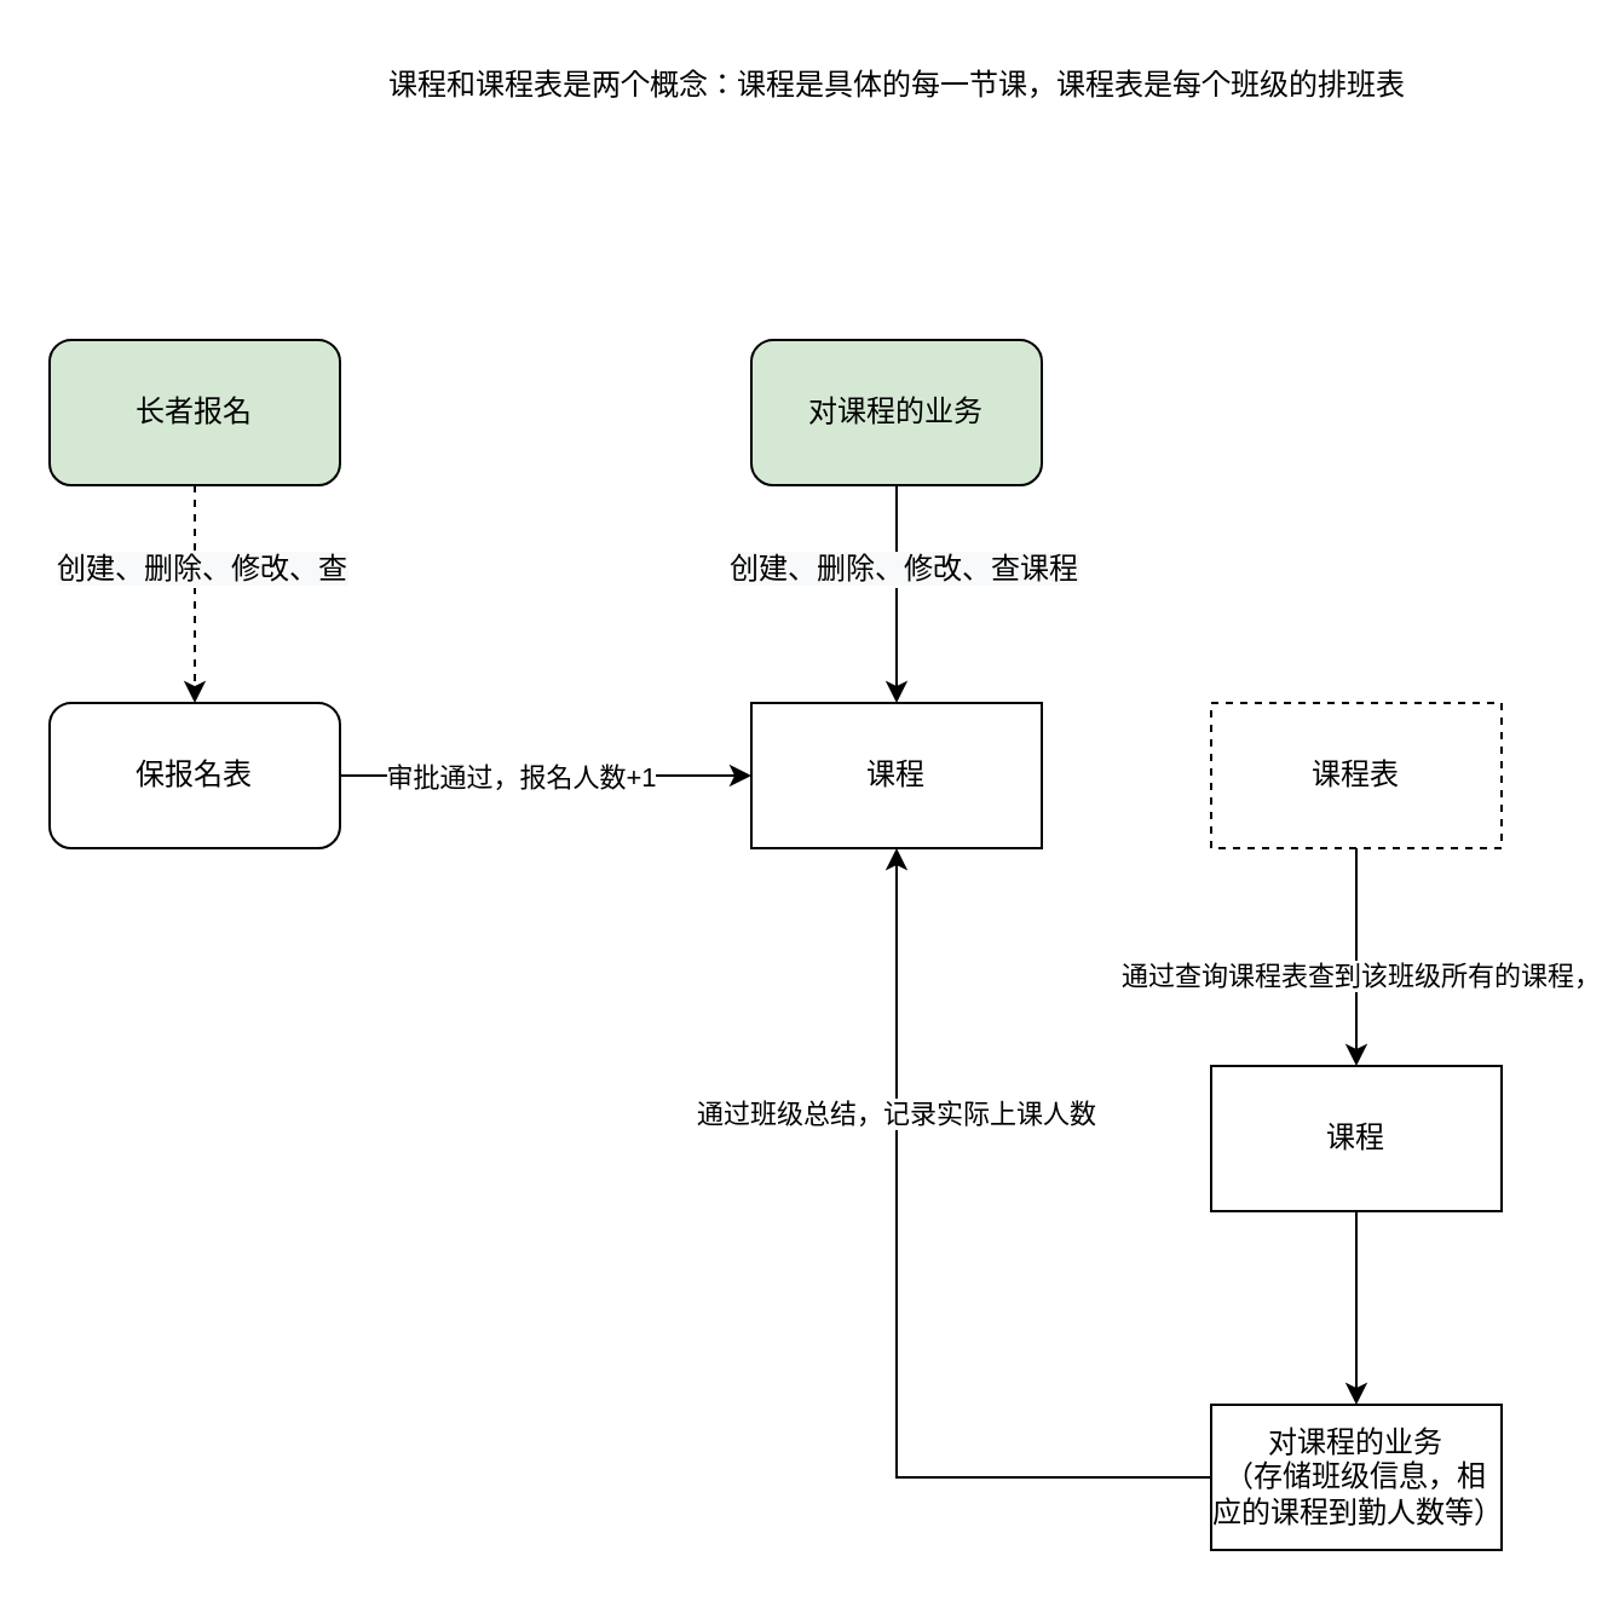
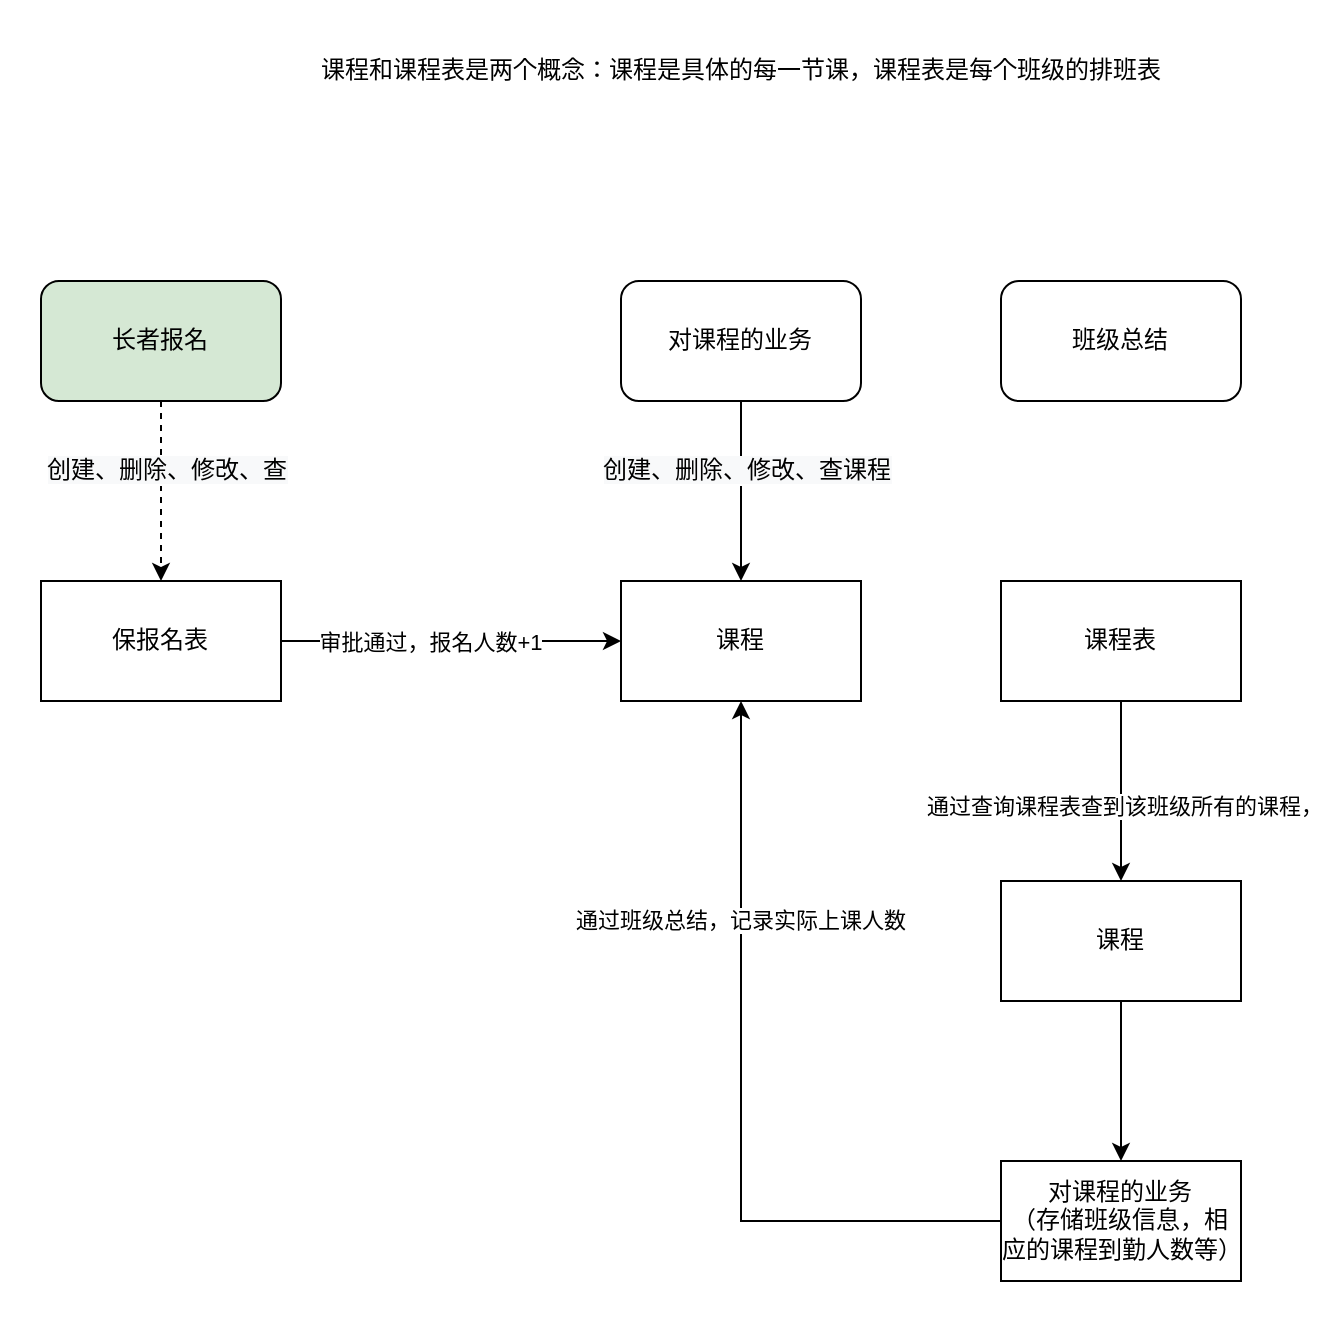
- <mxCell id="4" value="对课程的业务" style="rounded=1;whiteSpace=wrap;html=1;fillColor=#d5e8d4;" vertex="1" parent="1"><mxGeometry x="310" y="140" width="120" height="60" as="geometry" /></mxCell>
+ <mxCell id="4" value="对课程的业务" style="rounded=1;whiteSpace=wrap;html=1;" vertex="1" parent="1"><mxGeometry x="310" y="140" width="120" height="60" as="geometry" /></mxCell>
+ <mxCell id="8" value="班级总结" style="rounded=1;whiteSpace=wrap;html=1;" vertex="1" parent="1"><mxGeometry x="500" y="140" width="120" height="60" as="geometry" /></mxCell>
- <mxCell id="21" value="保报名表" style="whiteSpace=wrap;html=1;rounded=1;" vertex="1" parent="1"><mxGeometry x="20" y="290" width="120" height="60" as="geometry" /></mxCell>
+ <mxCell id="21" value="保报名表" style="rounded=0;whiteSpace=wrap;html=1;" vertex="1" parent="1"><mxGeometry x="20" y="290" width="120" height="60" as="geometry" /></mxCell>
- <mxCell id="11" value="课程表" style="rounded=0;whiteSpace=wrap;html=1;dashed=1;" vertex="1" parent="1"><mxGeometry x="500" y="290" width="120" height="60" as="geometry" /></mxCell>
+ <mxCell id="11" value="课程表" style="rounded=0;whiteSpace=wrap;html=1;" vertex="1" parent="1"><mxGeometry x="500" y="290" width="120" height="60" as="geometry" /></mxCell>
